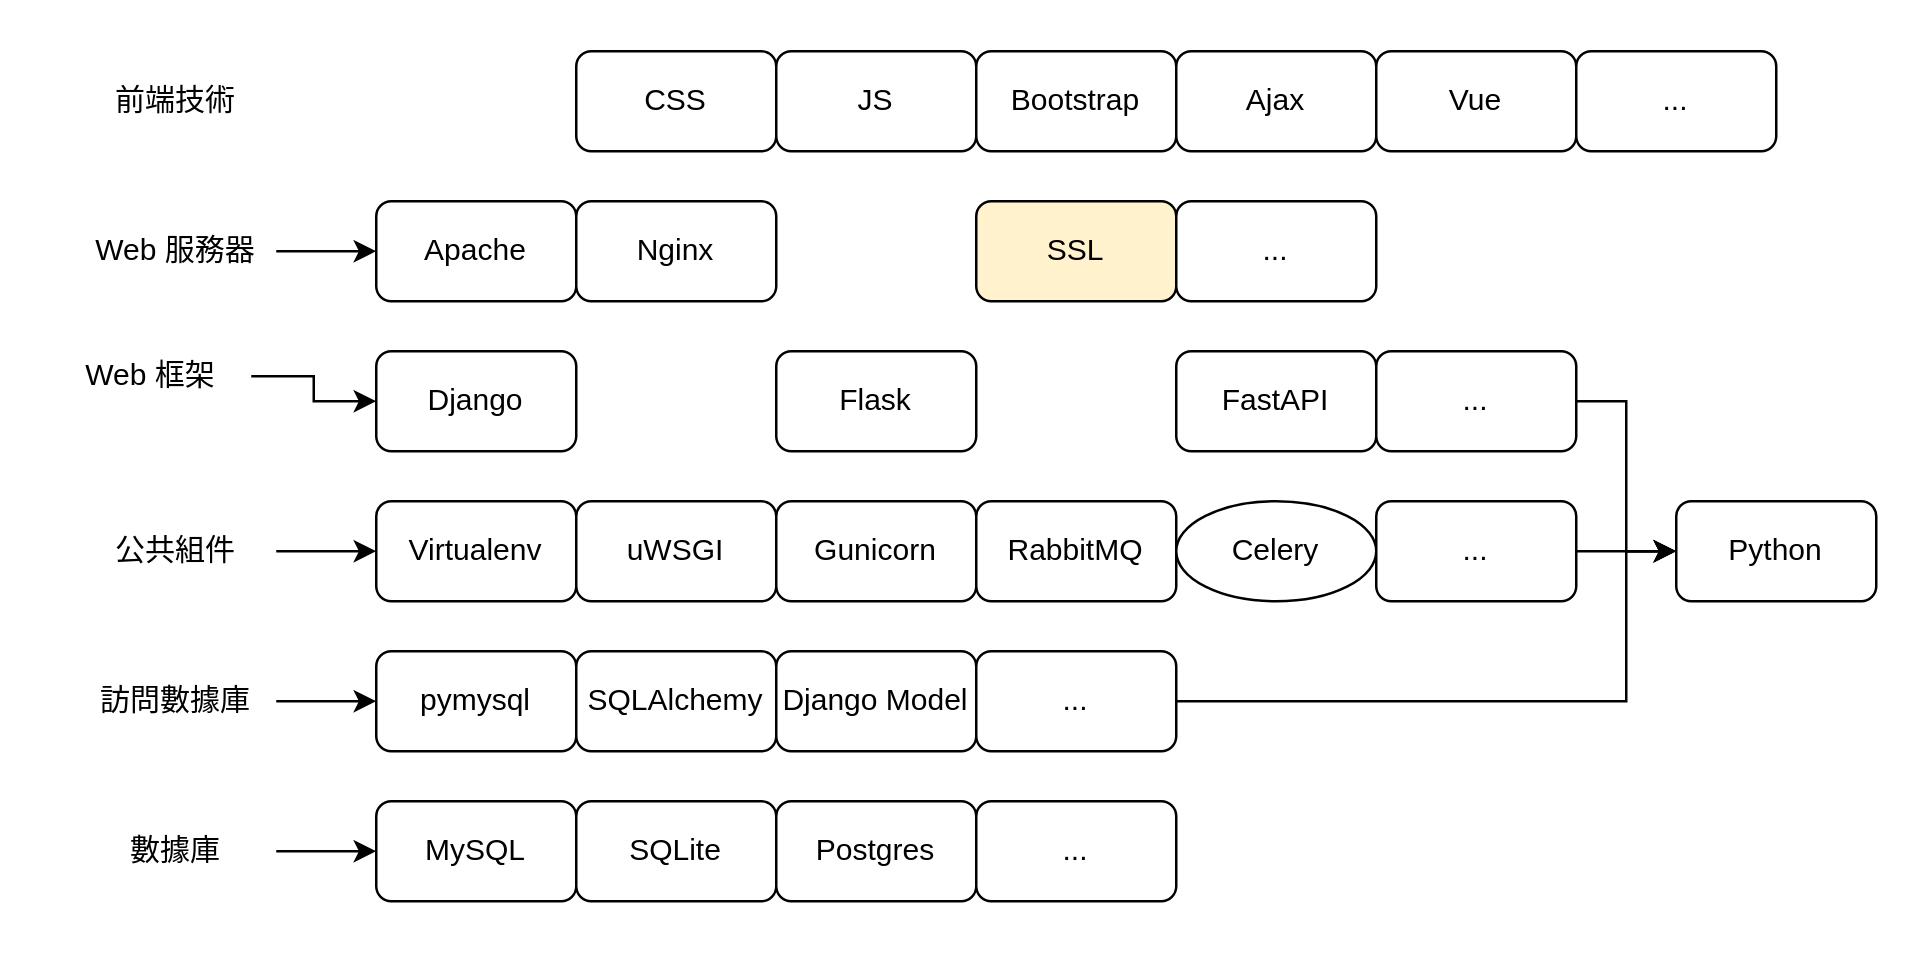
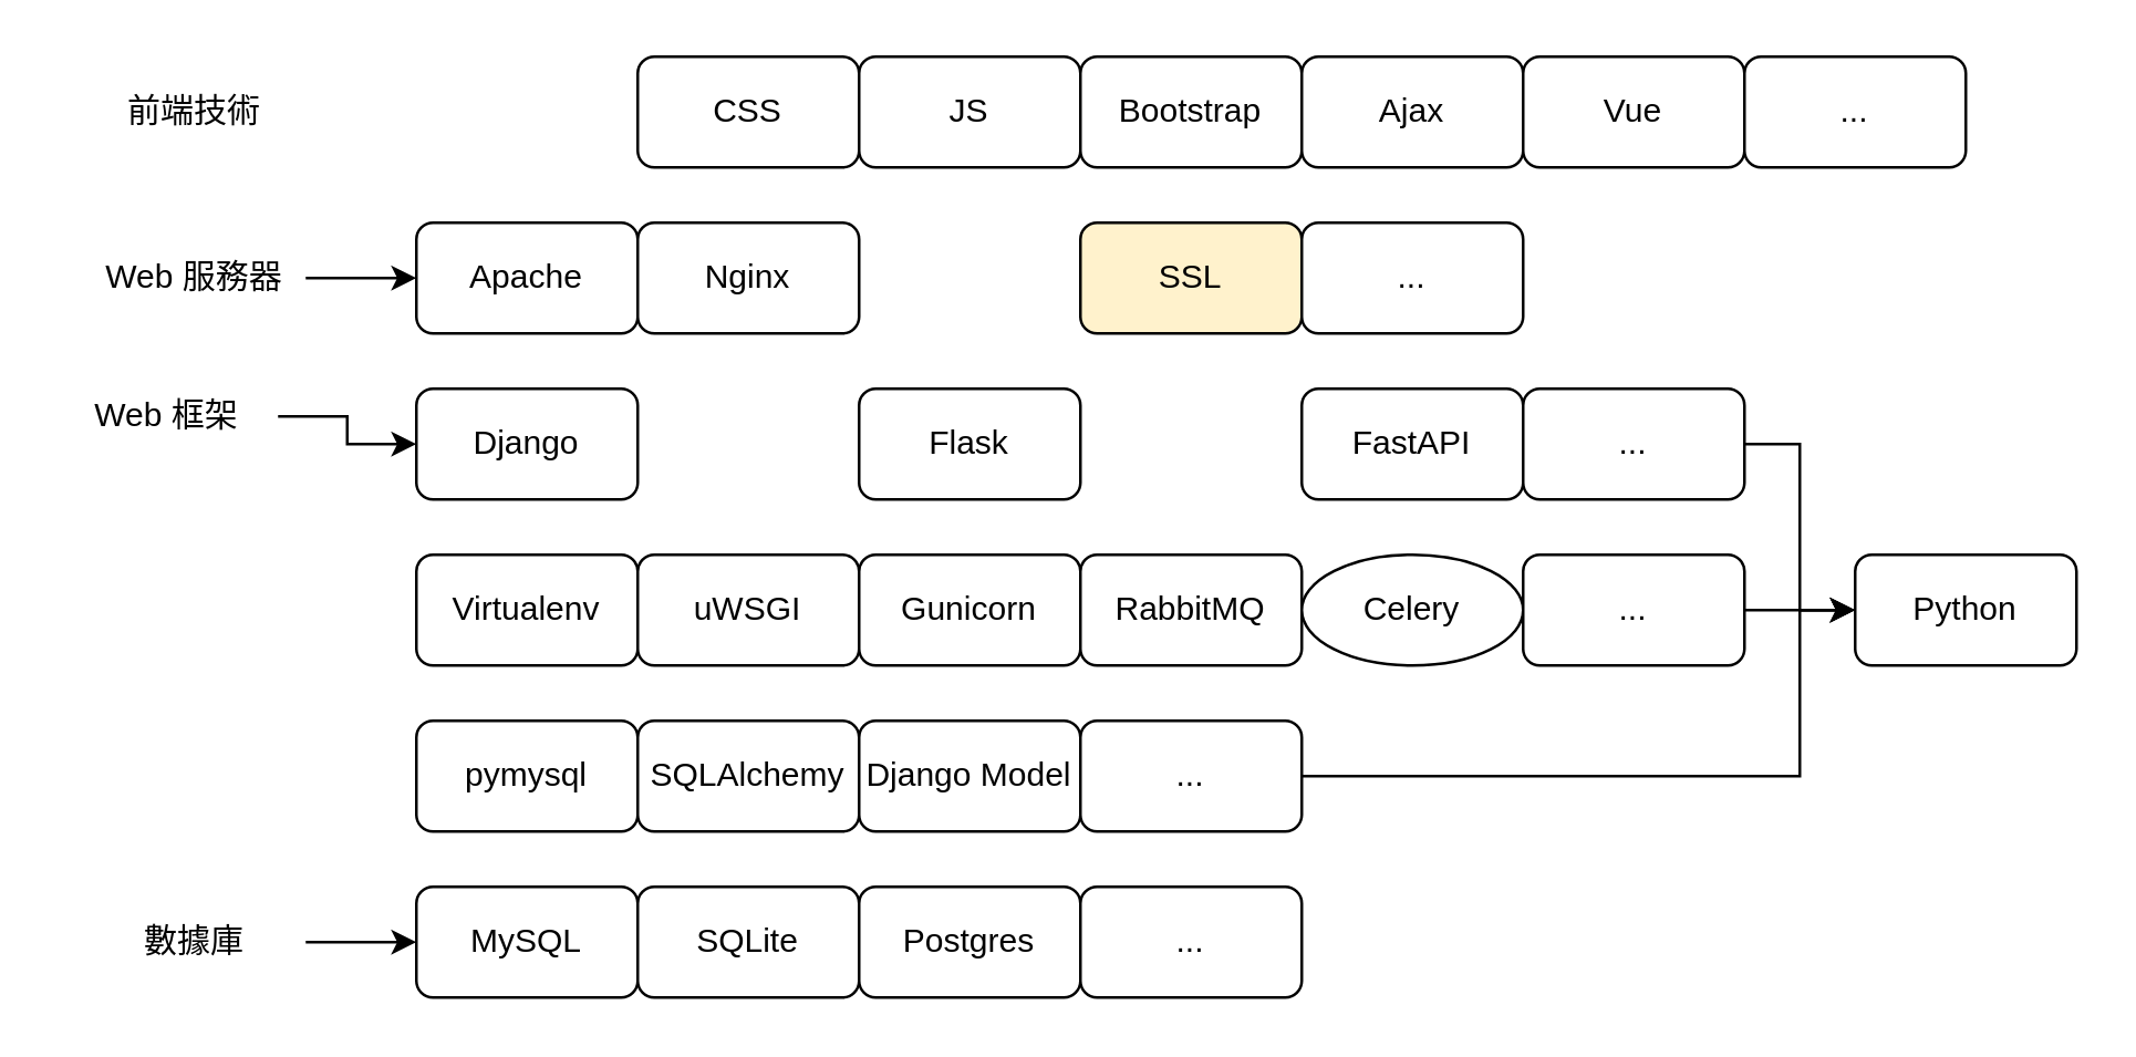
- <mxCell id="8" value="公共組件" style="text;html=1;strokeColor=none;fillColor=none;align=center;verticalAlign=middle;whiteSpace=wrap;rounded=0;" vertex="1" parent="1"><mxGeometry x="30" y="200" width="80" height="40" as="geometry" /></mxCell>
- <mxCell id="7" style="edgeStyle=orthogonalEdgeStyle;rounded=0;orthogonalLoop=1;jettySize=auto;html=1;entryX=0;entryY=0.5;entryDx=0;entryDy=0;" edge="1" parent="1" source="8" target="24"><mxGeometry relative="1" as="geometry" /></mxCell>
- <mxCell id="10" value="訪問數據庫" style="text;html=1;strokeColor=none;fillColor=none;align=center;verticalAlign=middle;whiteSpace=wrap;rounded=0;" vertex="1" parent="1"><mxGeometry x="30" y="260" width="80" height="40" as="geometry" /></mxCell>
- <mxCell id="9" style="edgeStyle=orthogonalEdgeStyle;rounded=0;orthogonalLoop=1;jettySize=auto;html=1;entryX=0;entryY=0.5;entryDx=0;entryDy=0;" edge="1" parent="1" source="10" target="29"><mxGeometry relative="1" as="geometry" /></mxCell>
